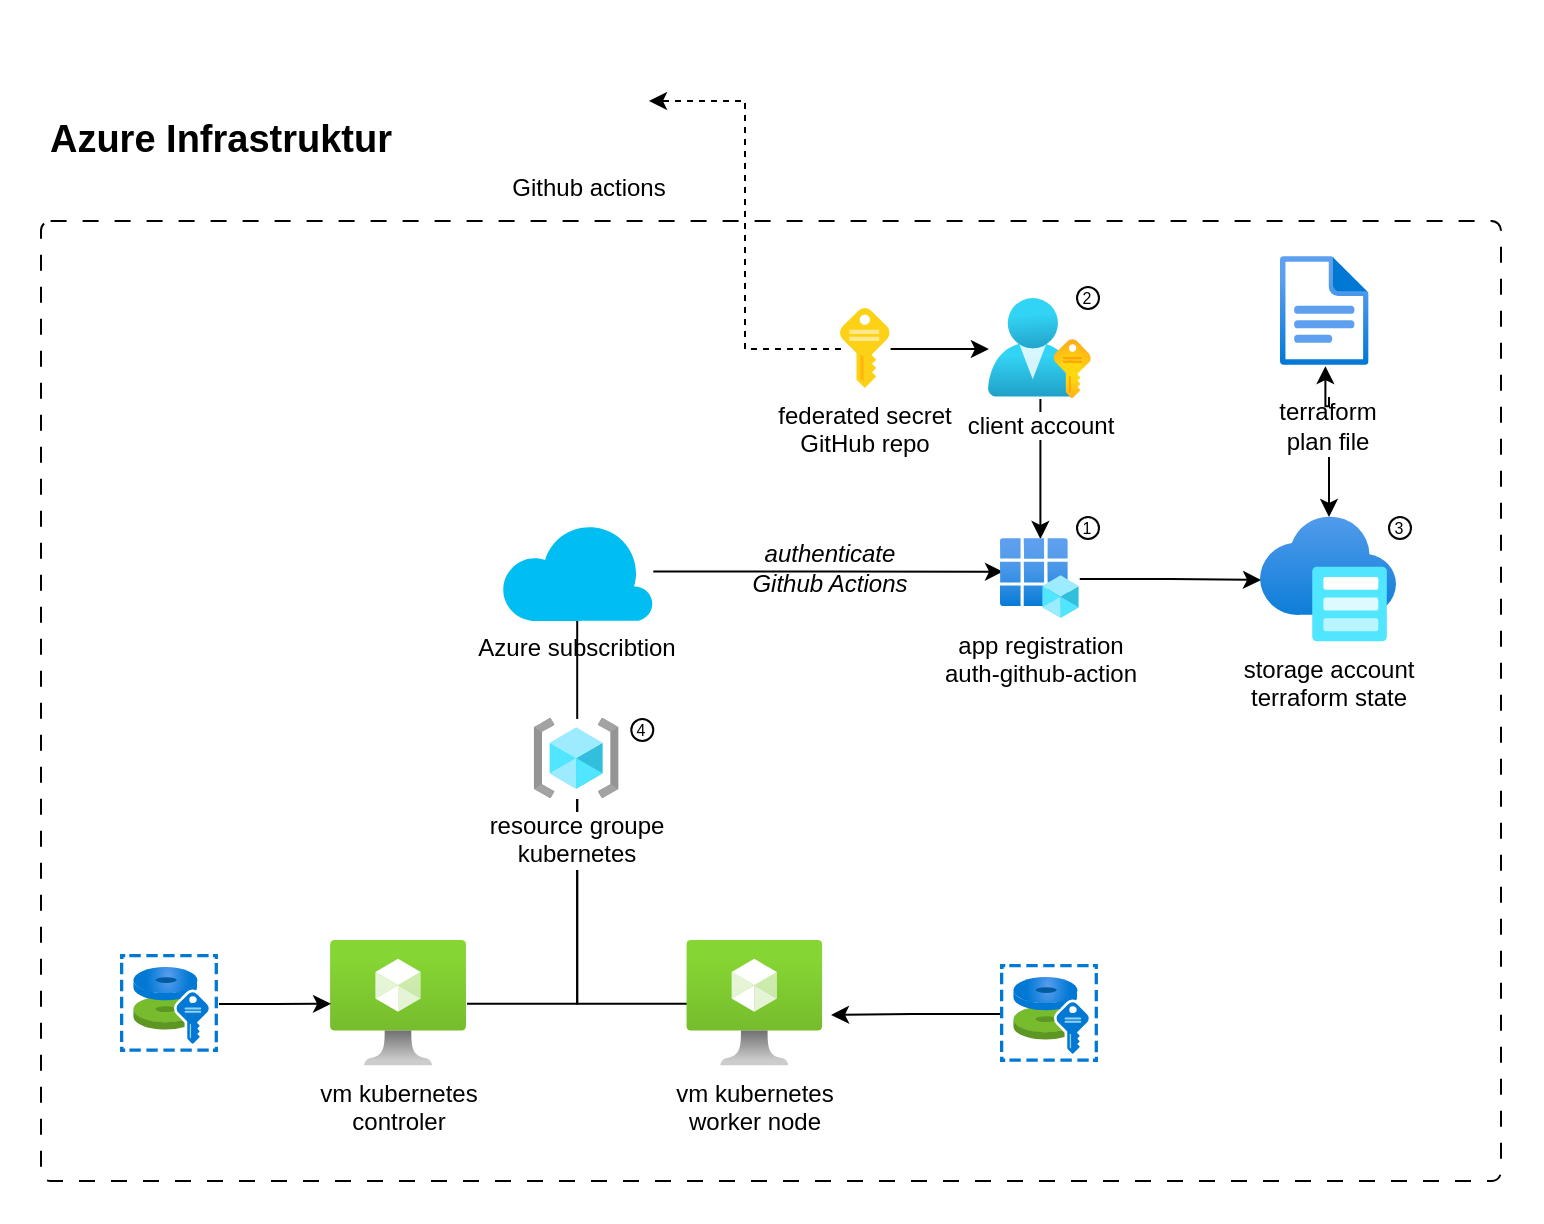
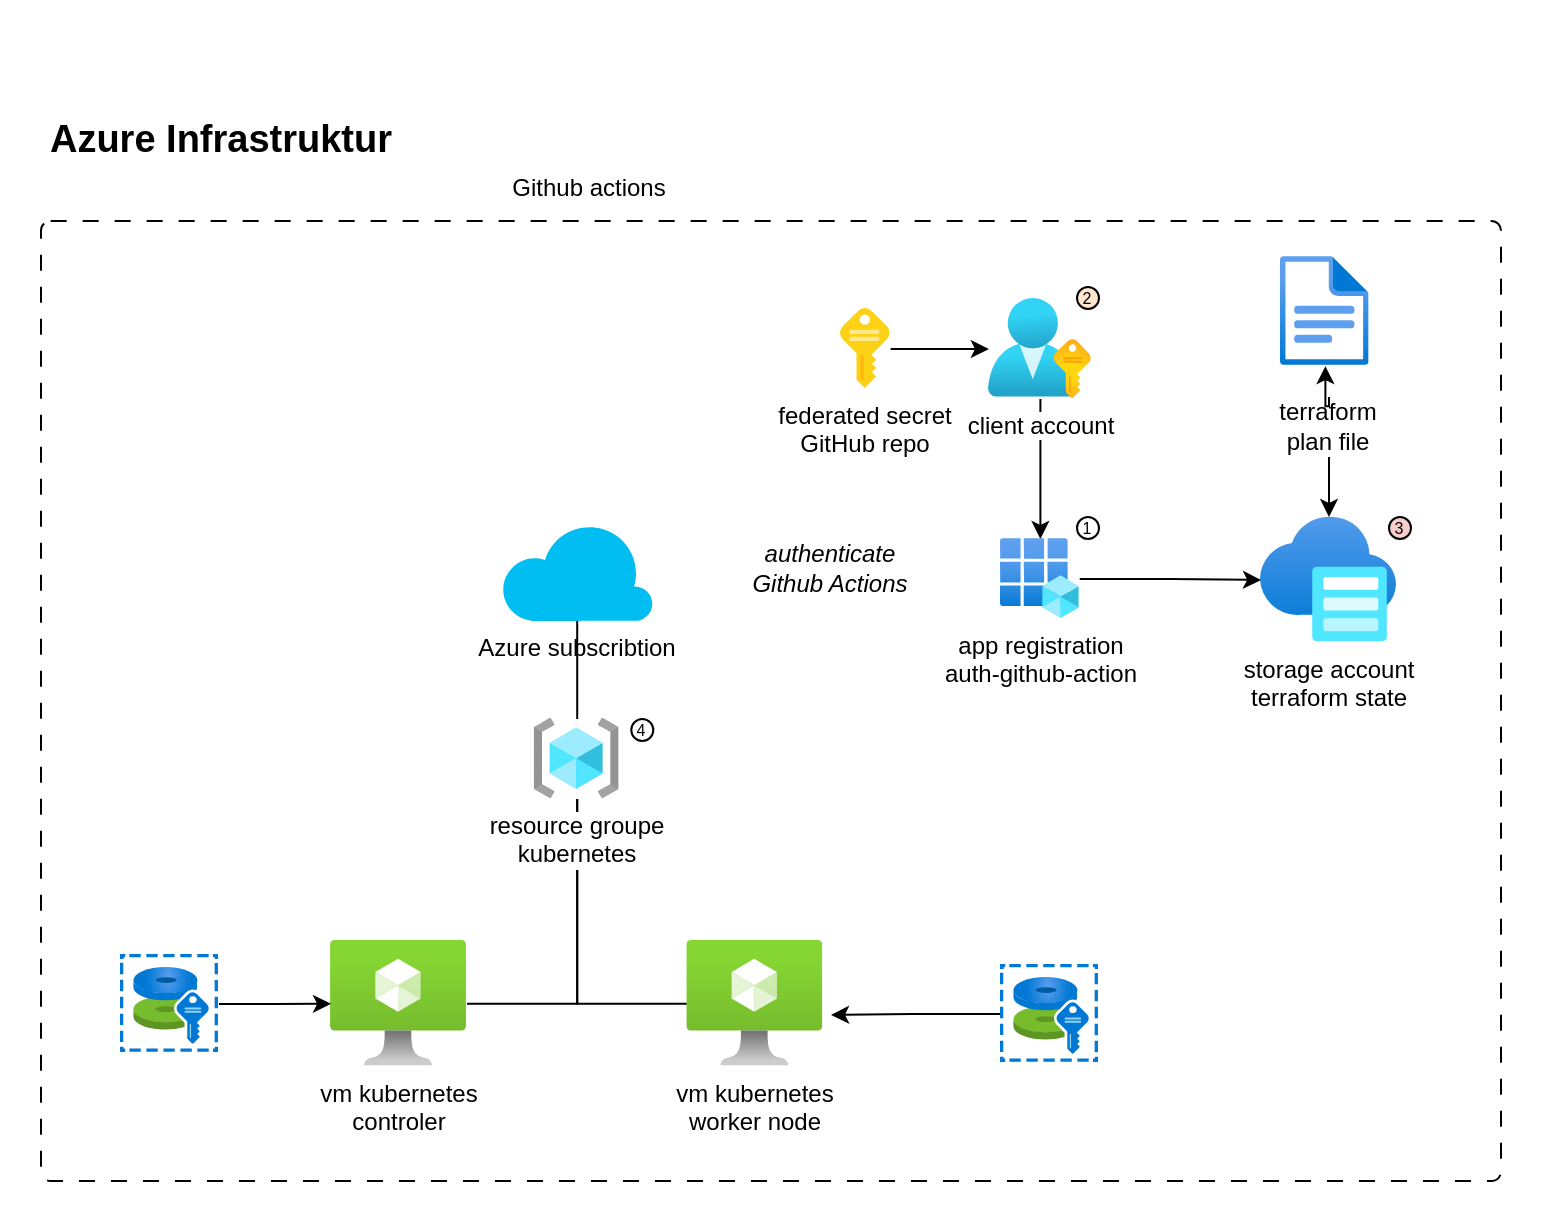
- <mxCell id="27" style="edgeStyle=orthogonalEdgeStyle;rounded=0;orthogonalLoop=1;jettySize=auto;html=1;entryX=1;entryY=0.5;entryDx=0;entryDy=0;dashed=1;" edge="1" parent="1" source="28" target="29"><mxGeometry relative="1" as="geometry" /></mxCell>
- <mxCell id="32" value="2" style="ellipse;whiteSpace=wrap;html=1;aspect=fixed;fontSize=8;" vertex="1" parent="1"><mxGeometry x="538" y="143" width="11" height="11" as="geometry" /></mxCell>
+ <mxCell id="32" value="2" style="ellipse;whiteSpace=wrap;html=1;aspect=fixed;fontSize=8;fillColor=#ffe6cc;" vertex="1" parent="1"><mxGeometry x="538" y="143" width="11" height="11" as="geometry" /></mxCell>
- <mxCell id="33" value="3" style="ellipse;whiteSpace=wrap;html=1;aspect=fixed;fontSize=8;" vertex="1" parent="1"><mxGeometry x="694" y="258" width="11" height="11" as="geometry" /></mxCell>
+ <mxCell id="33" value="3" style="ellipse;whiteSpace=wrap;html=1;aspect=fixed;fontSize=8;fillColor=#f8cecc;" vertex="1" parent="1"><mxGeometry x="694" y="258" width="11" height="11" as="geometry" /></mxCell>
- <mxCell id="7" style="edgeStyle=orthogonalEdgeStyle;rounded=0;orthogonalLoop=1;jettySize=auto;html=1;entryX=0.025;entryY=0.408;entryDx=0;entryDy=0;entryPerimeter=0;" edge="1" parent="1" source="8" target="25"><mxGeometry relative="1" as="geometry" /></mxCell>
